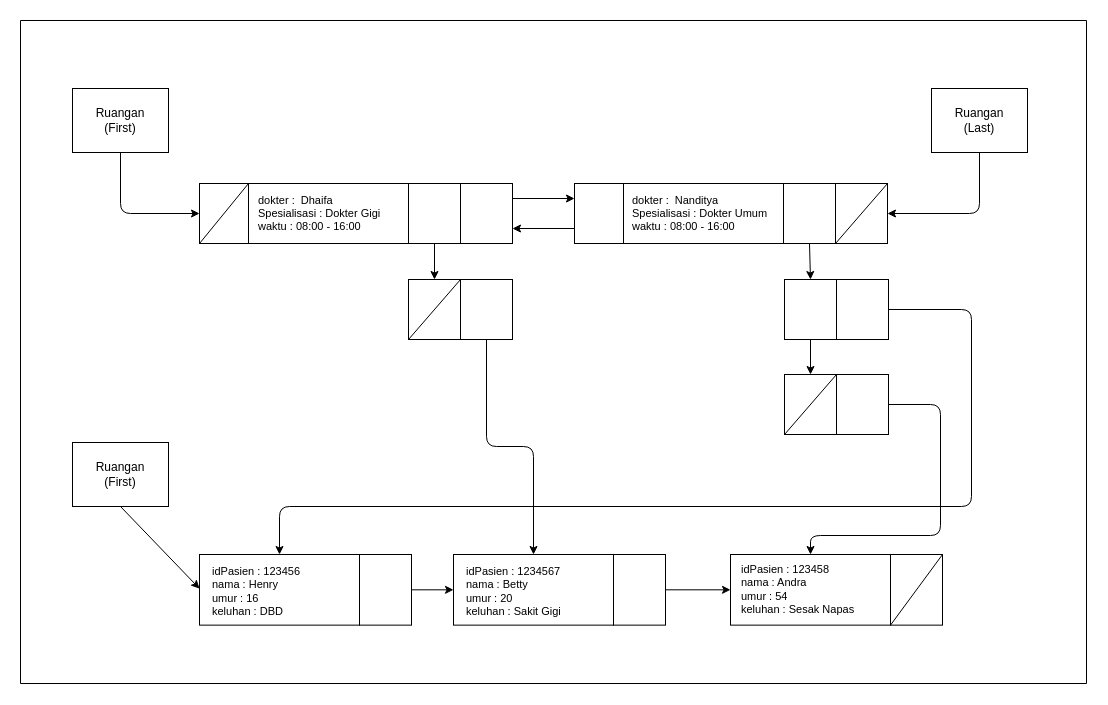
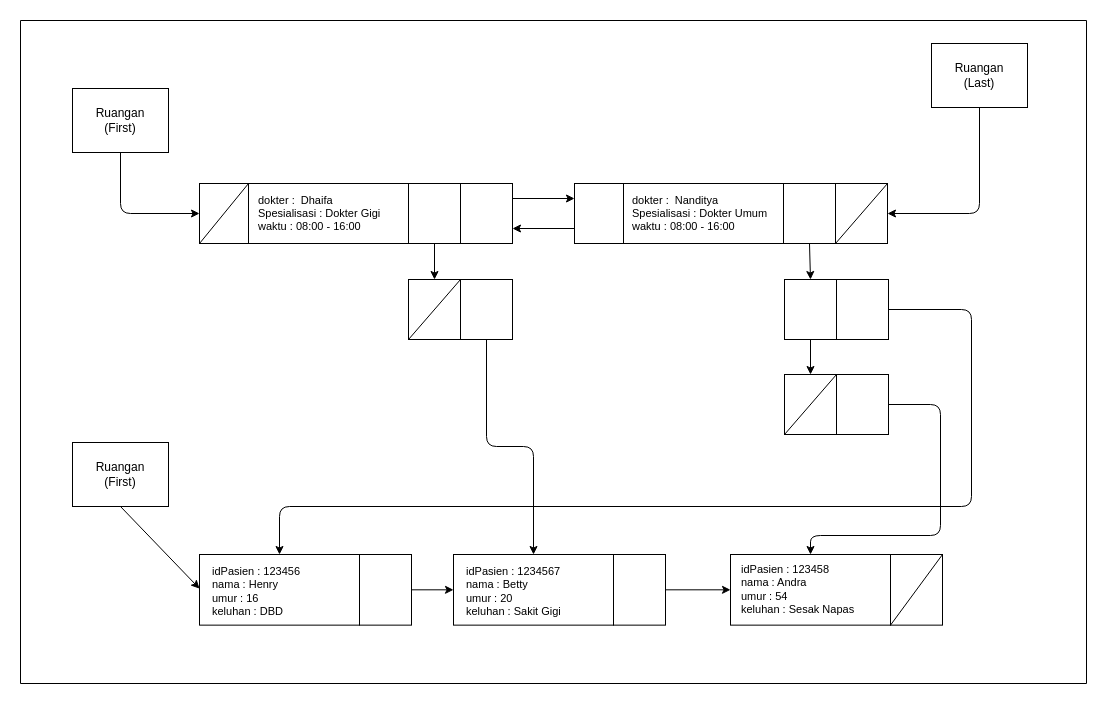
- <mxCell id="35" value="Ruangan&lt;br&gt;(Last)" style="rounded=0;whiteSpace=wrap;html=1;" parent="1" vertex="1"><mxGeometry x="931" y="88" width="96" height="64" as="geometry" /></mxCell>
+ <mxCell id="35" value="Ruangan&lt;br&gt;(Last)" style="rounded=0;whiteSpace=wrap;html=1;" parent="1" vertex="1"><mxGeometry x="931" y="43" width="96" height="64" as="geometry" /></mxCell>
